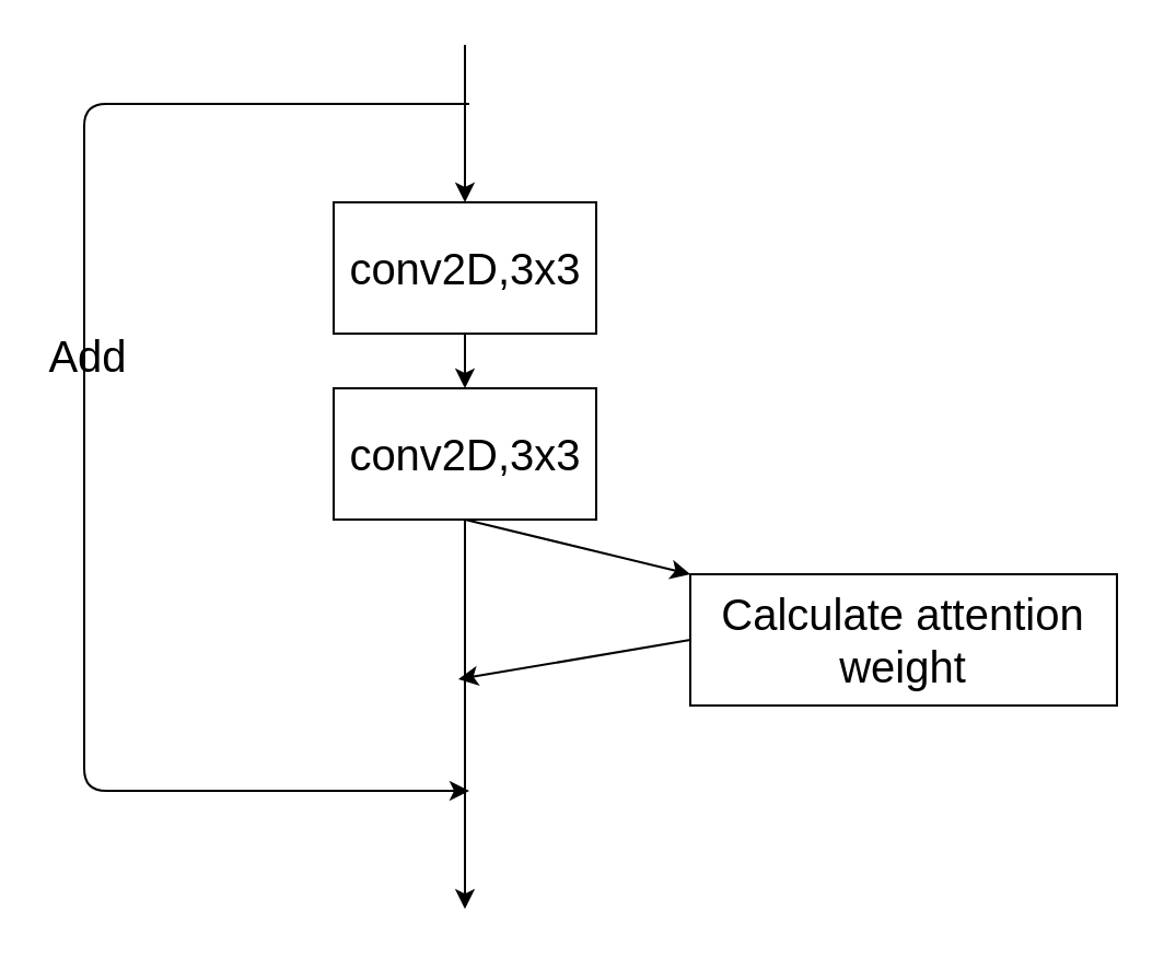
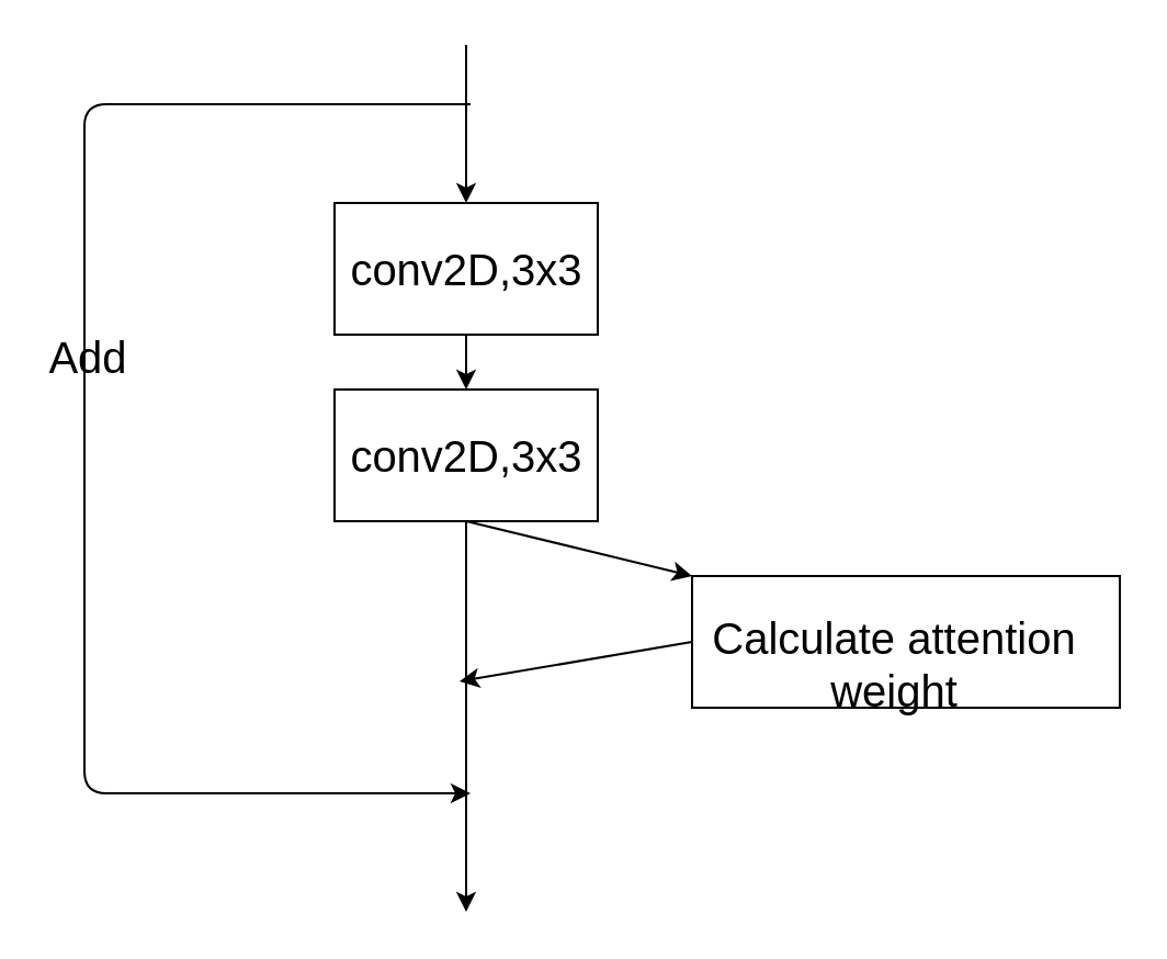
- <mxCell id="11" value="&lt;font style=&quot;font-size: 20px&quot;&gt;Calculate attention weight&lt;/font&gt;" style="text;html=1;strokeColor=none;fillColor=none;align=center;verticalAlign=middle;whiteSpace=wrap;rounded=0;" vertex="1" parent="1"><mxGeometry x="327" y="274" width="171" height="36" as="geometry" /></mxCell>
+ <mxCell id="11" value="&lt;font style=&quot;font-size: 20px&quot;&gt;Calculate attention weight&lt;/font&gt;" style="text;html=1;strokeColor=none;fillColor=none;align=center;verticalAlign=middle;whiteSpace=wrap;rounded=0;" vertex="1" parent="1"><mxGeometry x="322" y="284" width="171" height="36" as="geometry" /></mxCell>
